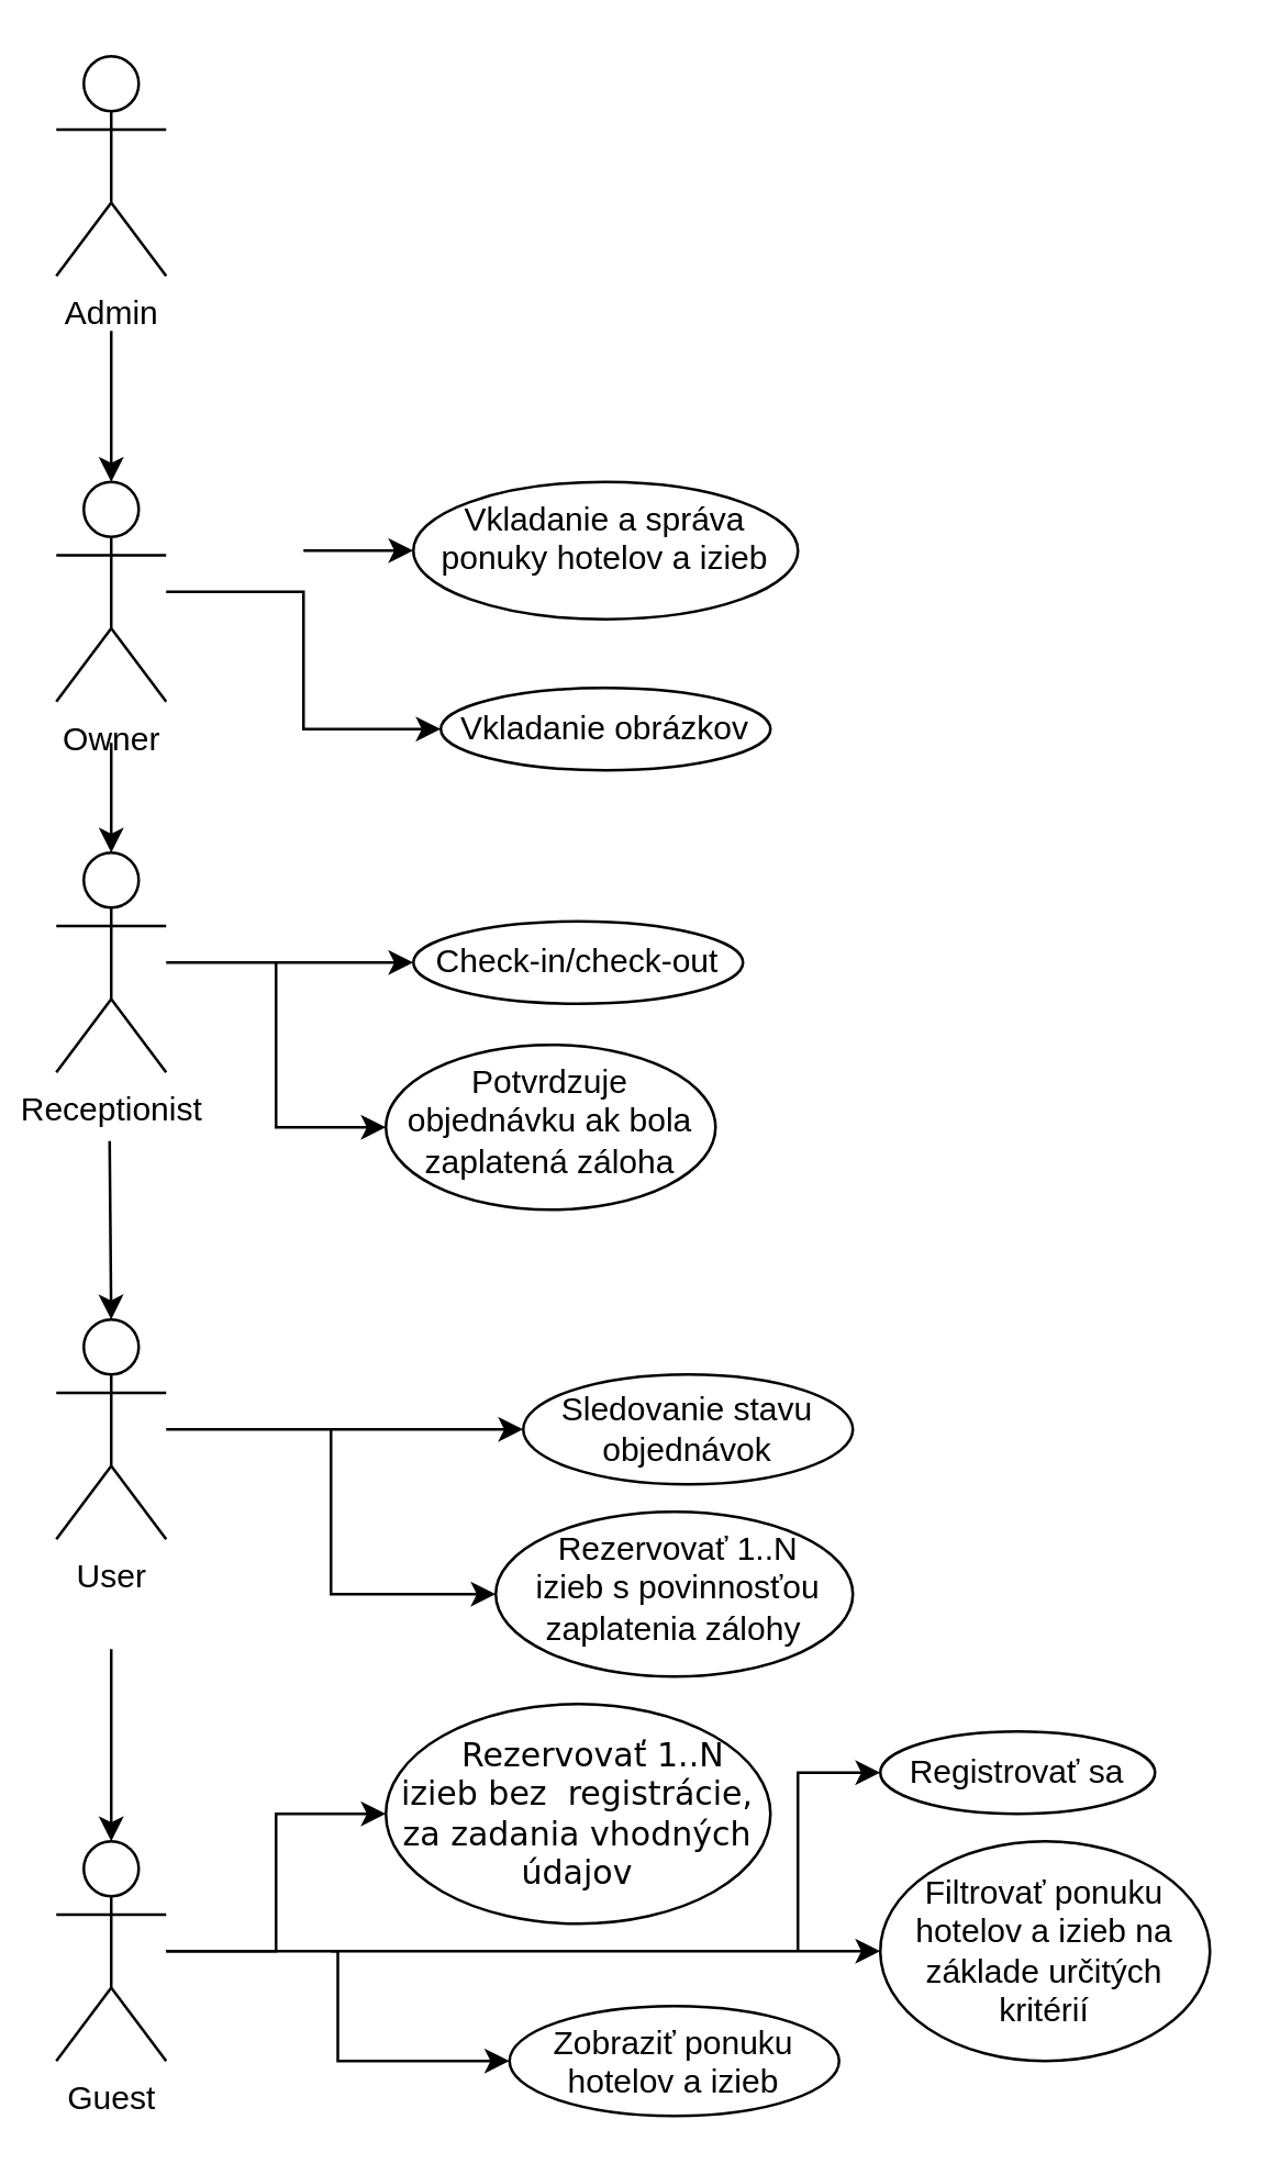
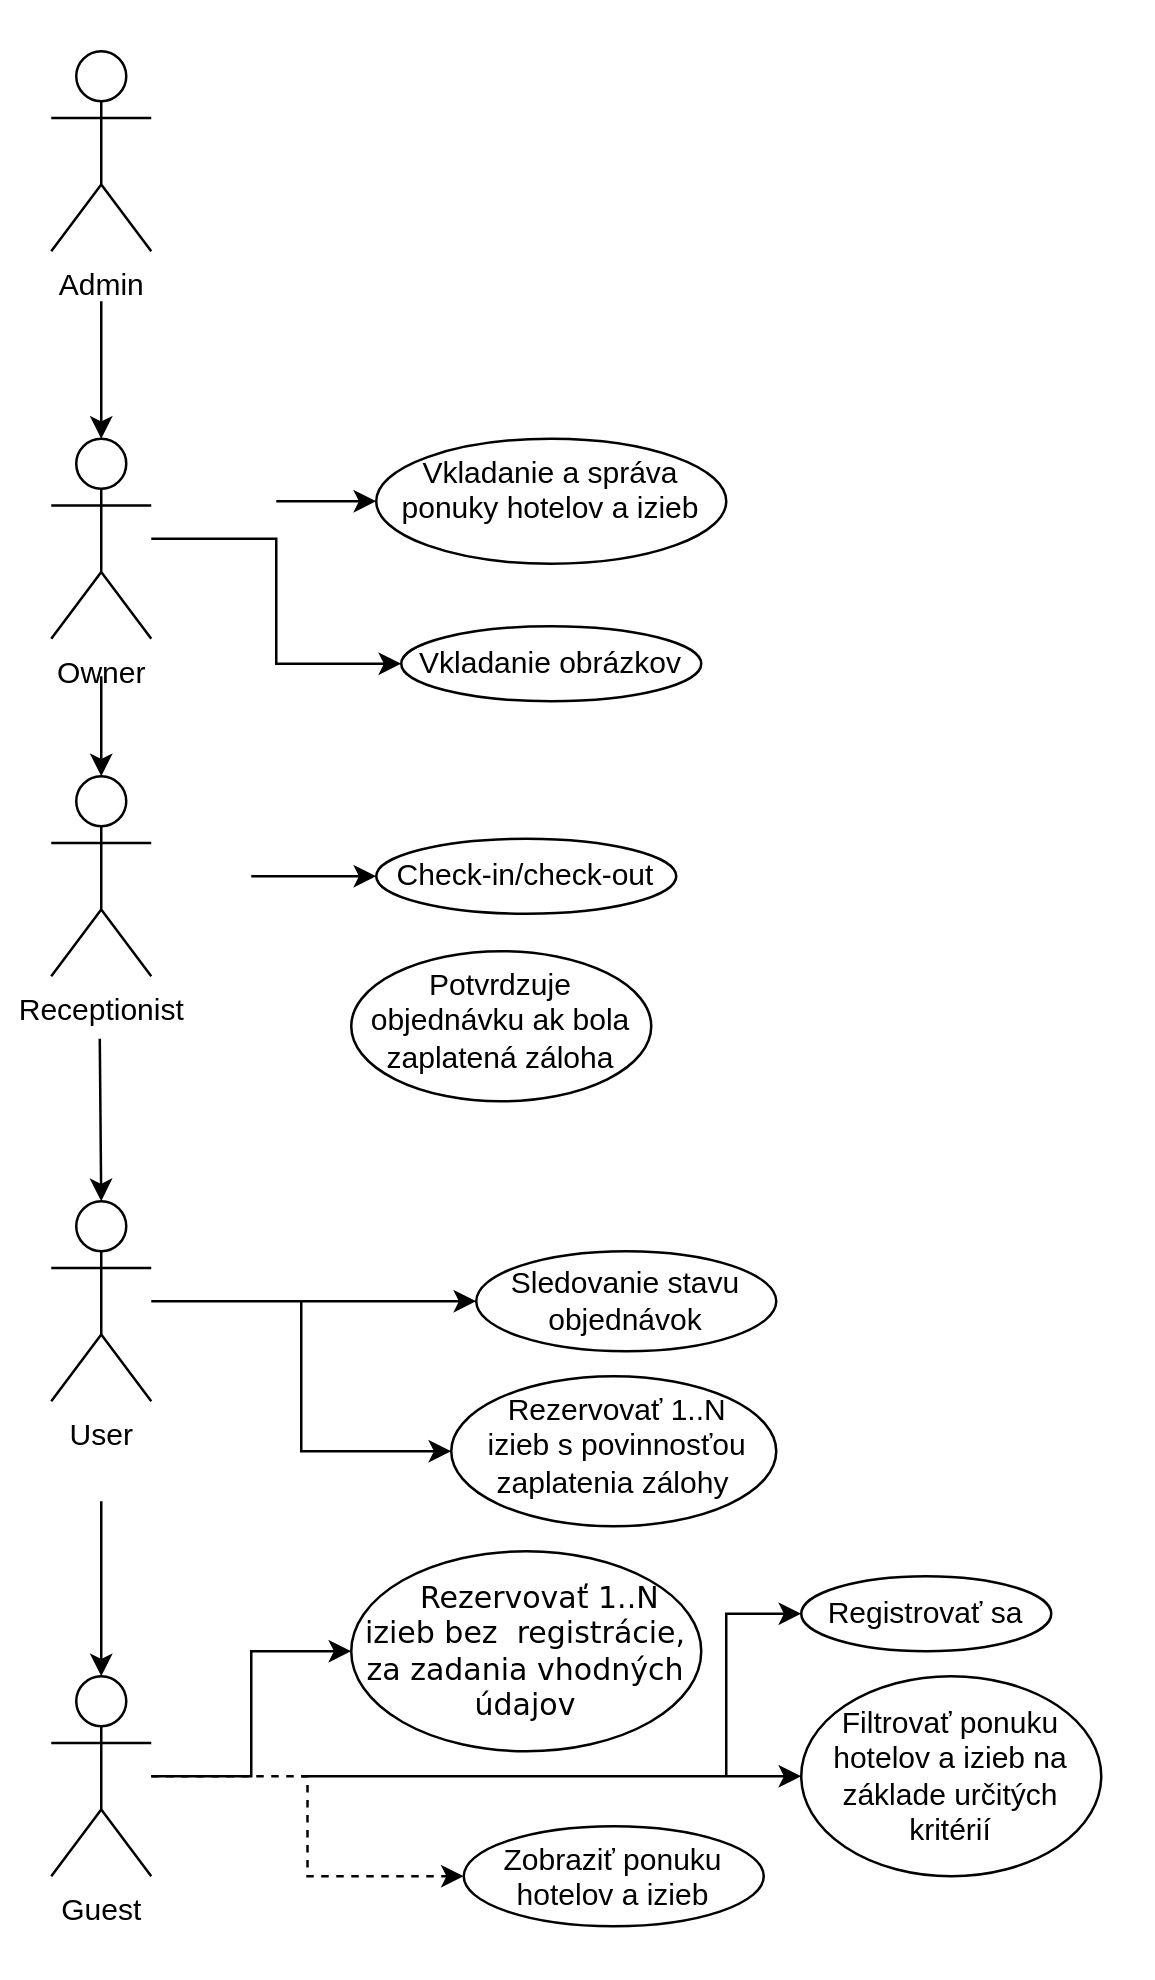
- <mxCell id="5" value="" style="edgeStyle=orthogonalEdgeStyle;rounded=0;orthogonalLoop=1;jettySize=auto;html=1;" edge="1" parent="1" source="6" target="22"><mxGeometry relative="1" as="geometry" /></mxCell>
- <mxCell id="9" value="" style="edgeStyle=orthogonalEdgeStyle;rounded=0;orthogonalLoop=1;jettySize=auto;html=1;" edge="1" parent="1" source="11" target="12"><mxGeometry relative="1" as="geometry" /></mxCell>
+ <mxCell id="9" value="" style="edgeStyle=orthogonalEdgeStyle;rounded=0;orthogonalLoop=1;jettySize=auto;html=1;dashed=1;" edge="1" parent="1" source="11" target="12"><mxGeometry relative="1" as="geometry" /></mxCell>
